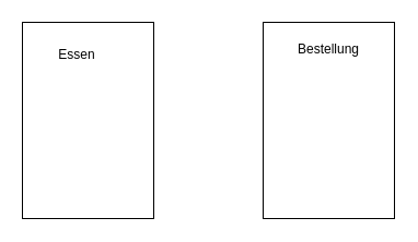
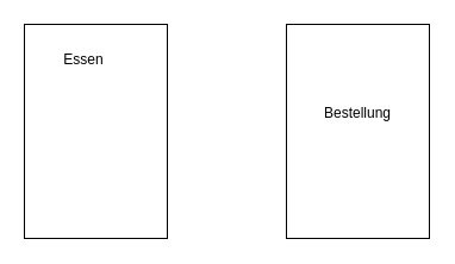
- <mxCell id="4" value="Bestellung" style="text;html=1;strokeColor=none;fillColor=none;align=center;verticalAlign=middle;whiteSpace=wrap;rounded=0;" vertex="1" parent="1"><mxGeometry x="270" y="30" width="60" height="30" as="geometry" /></mxCell>
+ <mxCell id="4" value="Bestellung" style="text;html=1;strokeColor=none;fillColor=none;align=center;verticalAlign=middle;whiteSpace=wrap;rounded=0;" vertex="1" parent="1"><mxGeometry x="270" y="80" width="60" height="30" as="geometry" /></mxCell>
